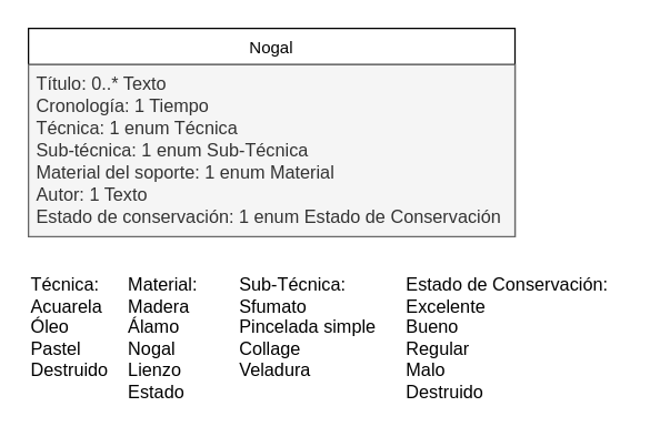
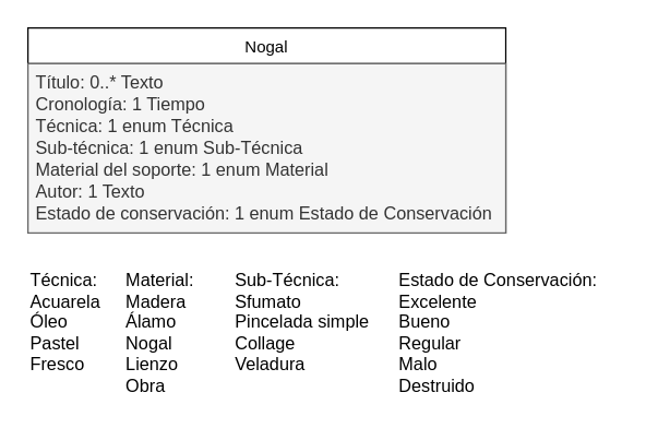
- <mxCell id="4" value="&lt;meta charset=&quot;utf-8&quot;&gt;Técnica:&#10;Acuarela&#10;Óleo&#10;Pastel&#10;Destruido" style="text;whiteSpace=wrap;html=1;fontSize=13;" vertex="1" parent="1"><mxGeometry x="20" y="190" width="80" height="100" as="geometry" /></mxCell>
+ <mxCell id="4" value="&lt;meta charset=&quot;utf-8&quot;&gt;Técnica:&#10;Acuarela&#10;Óleo&#10;Pastel&#10;Fresco" style="text;whiteSpace=wrap;html=1;fontSize=13;" vertex="1" parent="1"><mxGeometry x="20" y="190" width="80" height="100" as="geometry" /></mxCell>
- <mxCell id="5" value="&lt;meta charset=&quot;utf-8&quot;&gt;Material:&#10;Madera&#10;Álamo&#10;Nogal&#10;Lienzo&#10;Estado" style="text;whiteSpace=wrap;html=1;fontSize=13;" vertex="1" parent="1"><mxGeometry x="90" y="190" width="80" height="110" as="geometry" /></mxCell>
+ <mxCell id="5" value="&lt;meta charset=&quot;utf-8&quot;&gt;Material:&#10;Madera&#10;Álamo&#10;Nogal&#10;Lienzo&#10;Obra" style="text;whiteSpace=wrap;html=1;fontSize=13;" vertex="1" parent="1"><mxGeometry x="90" y="190" width="80" height="110" as="geometry" /></mxCell>
